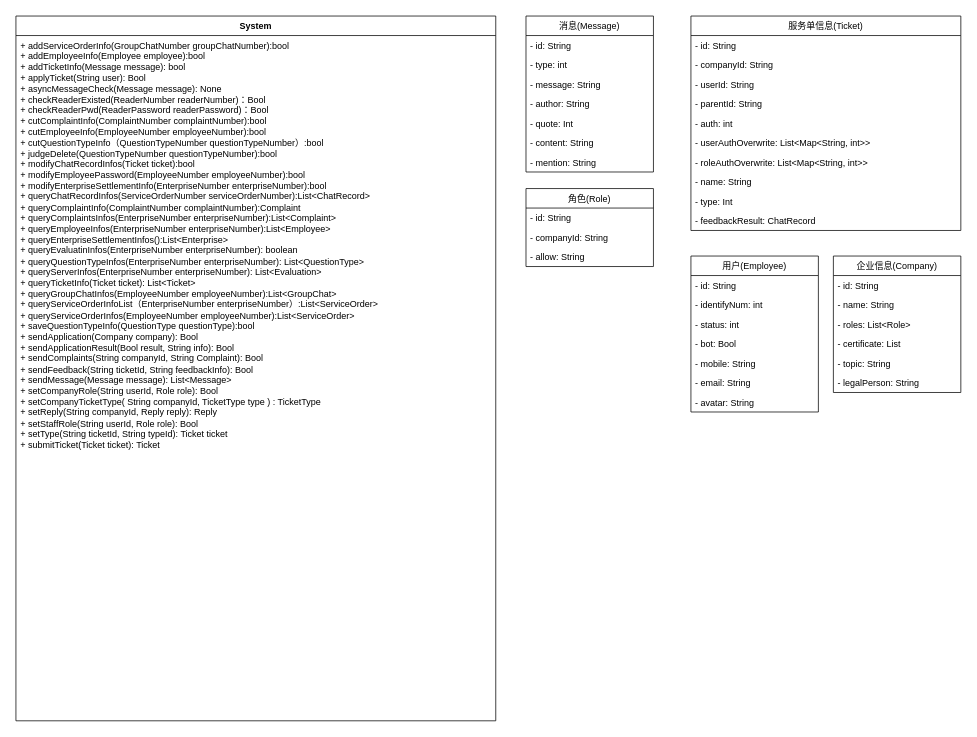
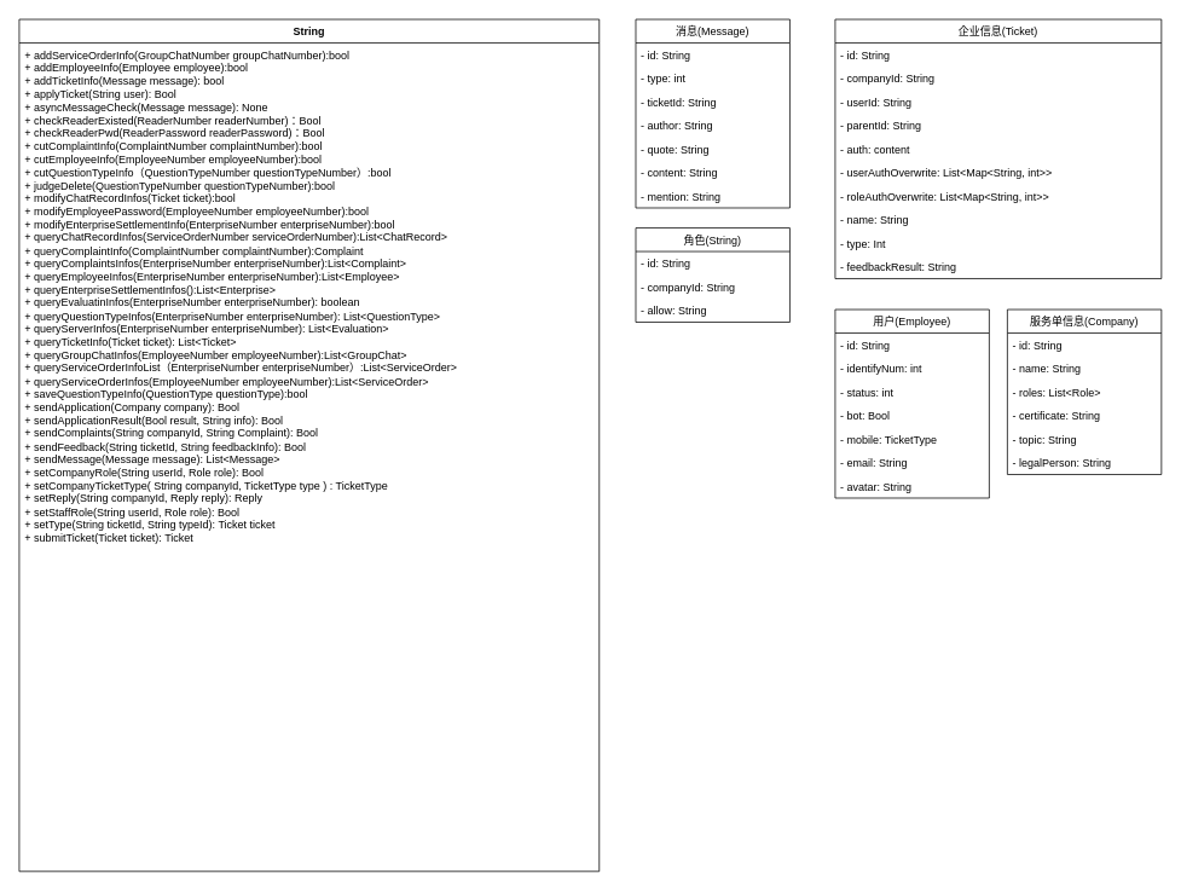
- <mxCell id="2" value="System" style="swimlane;fontStyle=1;align=center;verticalAlign=top;childLayout=stackLayout;horizontal=1;startSize=26;horizontalStack=0;resizeParent=1;resizeParentMax=0;resizeLast=0;collapsible=1;marginBottom=0;" parent="1" vertex="1"><mxGeometry x="20.69" y="20.9" width="640" height="940" as="geometry" /></mxCell>
+ <mxCell id="2" value="String" style="swimlane;fontStyle=1;align=center;verticalAlign=top;childLayout=stackLayout;horizontal=1;startSize=26;horizontalStack=0;resizeParent=1;resizeParentMax=0;resizeLast=0;collapsible=1;marginBottom=0;" parent="1" vertex="1"><mxGeometry x="20.69" y="20.9" width="640" height="940" as="geometry" /></mxCell>
- <mxCell id="4" value="服务单信息(Ticket)" style="swimlane;fontStyle=0;childLayout=stackLayout;horizontal=1;startSize=26;fillColor=none;horizontalStack=0;resizeParent=1;resizeParentMax=0;resizeLast=0;collapsible=1;marginBottom=0;html=0;" parent="1" vertex="1"><mxGeometry x="921" y="20.9" width="360" height="286" as="geometry"><mxRectangle x="530" y="40" width="130" height="26" as="alternateBounds" /></mxGeometry></mxCell>
+ <mxCell id="4" value="企业信息(Ticket)" style="swimlane;fontStyle=0;childLayout=stackLayout;horizontal=1;startSize=26;fillColor=none;horizontalStack=0;resizeParent=1;resizeParentMax=0;resizeLast=0;collapsible=1;marginBottom=0;html=0;" parent="1" vertex="1"><mxGeometry x="921" y="20.9" width="360" height="286" as="geometry"><mxRectangle x="530" y="40" width="130" height="26" as="alternateBounds" /></mxGeometry></mxCell>
- <mxCell id="18" value="- message: String" style="text;strokeColor=none;fillColor=none;align=left;verticalAlign=top;spacingLeft=4;spacingRight=4;overflow=hidden;rotatable=0;points=[[0,0.5],[1,0.5]];portConstraint=eastwest;" parent="15" vertex="1"><mxGeometry y="78" width="170" height="26" as="geometry" /></mxCell>
+ <mxCell id="18" value="- ticketId: String" style="text;strokeColor=none;fillColor=none;align=left;verticalAlign=top;spacingLeft=4;spacingRight=4;overflow=hidden;rotatable=0;points=[[0,0.5],[1,0.5]];portConstraint=eastwest;" parent="15" vertex="1"><mxGeometry y="78" width="170" height="26" as="geometry" /></mxCell>
- <mxCell id="20" value="- quote: Int" style="text;strokeColor=none;fillColor=none;align=left;verticalAlign=top;spacingLeft=4;spacingRight=4;overflow=hidden;rotatable=0;points=[[0,0.5],[1,0.5]];portConstraint=eastwest;" parent="15" vertex="1"><mxGeometry y="130" width="170" height="26" as="geometry" /></mxCell>
+ <mxCell id="20" value="- quote: String" style="text;strokeColor=none;fillColor=none;align=left;verticalAlign=top;spacingLeft=4;spacingRight=4;overflow=hidden;rotatable=0;points=[[0,0.5],[1,0.5]];portConstraint=eastwest;" parent="15" vertex="1"><mxGeometry y="130" width="170" height="26" as="geometry" /></mxCell>
- <mxCell id="9" value="- auth: int" style="text;strokeColor=none;fillColor=none;align=left;verticalAlign=top;spacingLeft=4;spacingRight=4;overflow=hidden;rotatable=0;points=[[0,0.5],[1,0.5]];portConstraint=eastwest;" parent="4" vertex="1"><mxGeometry y="130" width="360" height="26" as="geometry" /></mxCell>
+ <mxCell id="9" value="- auth: content" style="text;strokeColor=none;fillColor=none;align=left;verticalAlign=top;spacingLeft=4;spacingRight=4;overflow=hidden;rotatable=0;points=[[0,0.5],[1,0.5]];portConstraint=eastwest;" parent="4" vertex="1"><mxGeometry y="130" width="360" height="26" as="geometry" /></mxCell>
- <mxCell id="30" value="角色(Role)" style="swimlane;fontStyle=0;childLayout=stackLayout;horizontal=1;startSize=26;fillColor=none;horizontalStack=0;resizeParent=1;resizeParentMax=0;resizeLast=0;collapsible=1;marginBottom=0;html=0;" parent="1" vertex="1"><mxGeometry x="701" y="251" width="170" height="104" as="geometry"><mxRectangle x="530" y="40" width="130" height="26" as="alternateBounds" /></mxGeometry></mxCell>
+ <mxCell id="30" value="角色(String)" style="swimlane;fontStyle=0;childLayout=stackLayout;horizontal=1;startSize=26;fillColor=none;horizontalStack=0;resizeParent=1;resizeParentMax=0;resizeLast=0;collapsible=1;marginBottom=0;html=0;" parent="1" vertex="1"><mxGeometry x="701" y="251" width="170" height="104" as="geometry"><mxRectangle x="530" y="40" width="130" height="26" as="alternateBounds" /></mxGeometry></mxCell>
- <mxCell id="14" value="- feedbackResult: ChatRecord" style="text;strokeColor=none;fillColor=none;align=left;verticalAlign=top;spacingLeft=4;spacingRight=4;overflow=hidden;rotatable=0;points=[[0,0.5],[1,0.5]];portConstraint=eastwest;" parent="4" vertex="1"><mxGeometry y="260" width="360" height="26" as="geometry" /></mxCell>
+ <mxCell id="14" value="- feedbackResult: String" style="text;strokeColor=none;fillColor=none;align=left;verticalAlign=top;spacingLeft=4;spacingRight=4;overflow=hidden;rotatable=0;points=[[0,0.5],[1,0.5]];portConstraint=eastwest;" parent="4" vertex="1"><mxGeometry y="260" width="360" height="26" as="geometry" /></mxCell>
- <mxCell id="23" value="企业信息(Company)" style="swimlane;fontStyle=0;childLayout=stackLayout;horizontal=1;startSize=26;fillColor=none;horizontalStack=0;resizeParent=1;resizeParentMax=0;resizeLast=0;collapsible=1;marginBottom=0;html=0;" parent="1" vertex="1"><mxGeometry x="1111" y="341" width="170" height="182" as="geometry"><mxRectangle x="530" y="40" width="130" height="26" as="alternateBounds" /></mxGeometry></mxCell>
+ <mxCell id="23" value="服务单信息(Company)" style="swimlane;fontStyle=0;childLayout=stackLayout;horizontal=1;startSize=26;fillColor=none;horizontalStack=0;resizeParent=1;resizeParentMax=0;resizeLast=0;collapsible=1;marginBottom=0;html=0;" parent="1" vertex="1"><mxGeometry x="1111" y="341" width="170" height="182" as="geometry"><mxRectangle x="530" y="40" width="130" height="26" as="alternateBounds" /></mxGeometry></mxCell>
- <mxCell id="27" value="- certificate: List" style="text;strokeColor=none;fillColor=none;align=left;verticalAlign=top;spacingLeft=4;spacingRight=4;overflow=hidden;rotatable=0;points=[[0,0.5],[1,0.5]];portConstraint=eastwest;" parent="23" vertex="1"><mxGeometry y="104" width="170" height="26" as="geometry" /></mxCell>
+ <mxCell id="27" value="- certificate: String" style="text;strokeColor=none;fillColor=none;align=left;verticalAlign=top;spacingLeft=4;spacingRight=4;overflow=hidden;rotatable=0;points=[[0,0.5],[1,0.5]];portConstraint=eastwest;" parent="23" vertex="1"><mxGeometry y="104" width="170" height="26" as="geometry" /></mxCell>
- <mxCell id="39" value="- mobile: String" style="text;strokeColor=none;fillColor=none;align=left;verticalAlign=top;spacingLeft=4;spacingRight=4;overflow=hidden;rotatable=0;points=[[0,0.5],[1,0.5]];portConstraint=eastwest;" parent="34" vertex="1"><mxGeometry y="130" width="170" height="26" as="geometry" /></mxCell>
+ <mxCell id="39" value="- mobile: TicketType" style="text;strokeColor=none;fillColor=none;align=left;verticalAlign=top;spacingLeft=4;spacingRight=4;overflow=hidden;rotatable=0;points=[[0,0.5],[1,0.5]];portConstraint=eastwest;" parent="34" vertex="1"><mxGeometry y="130" width="170" height="26" as="geometry" /></mxCell>
